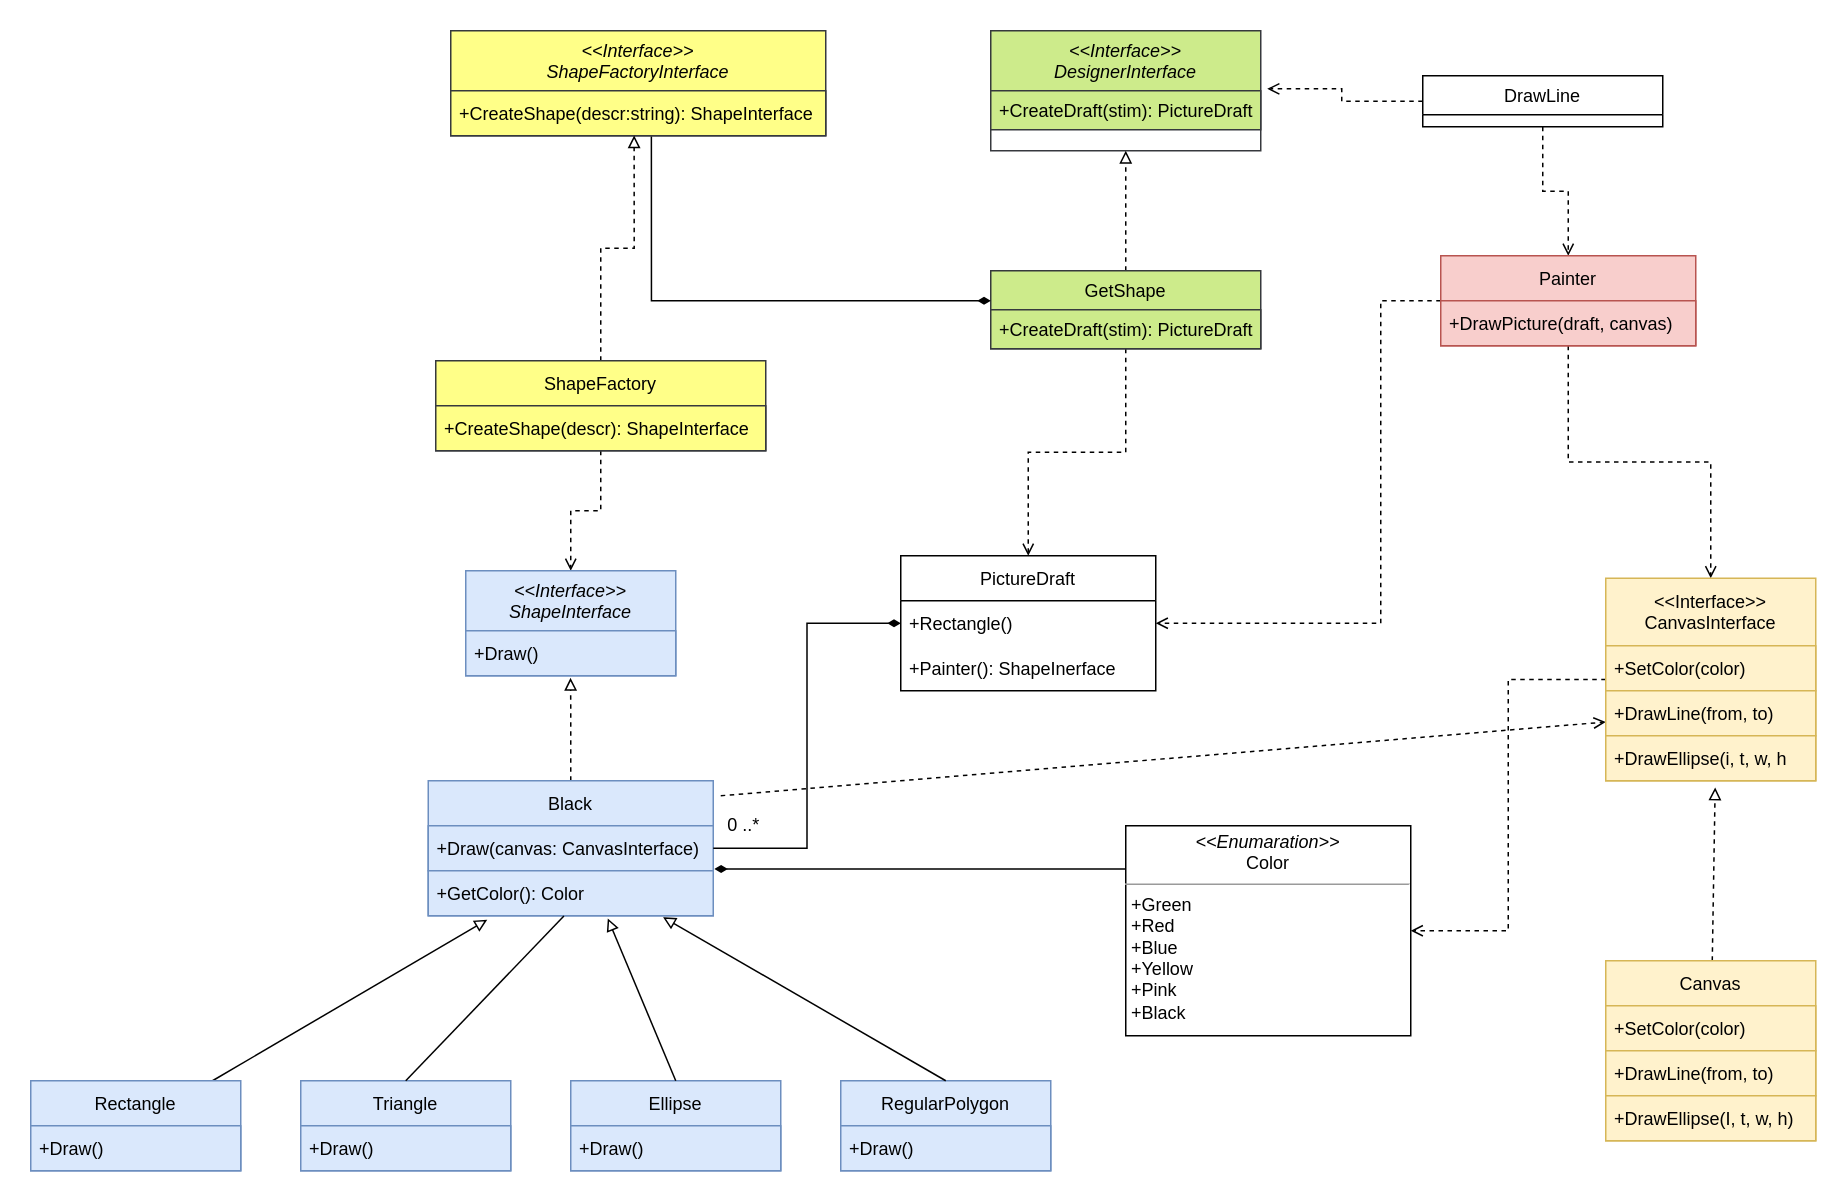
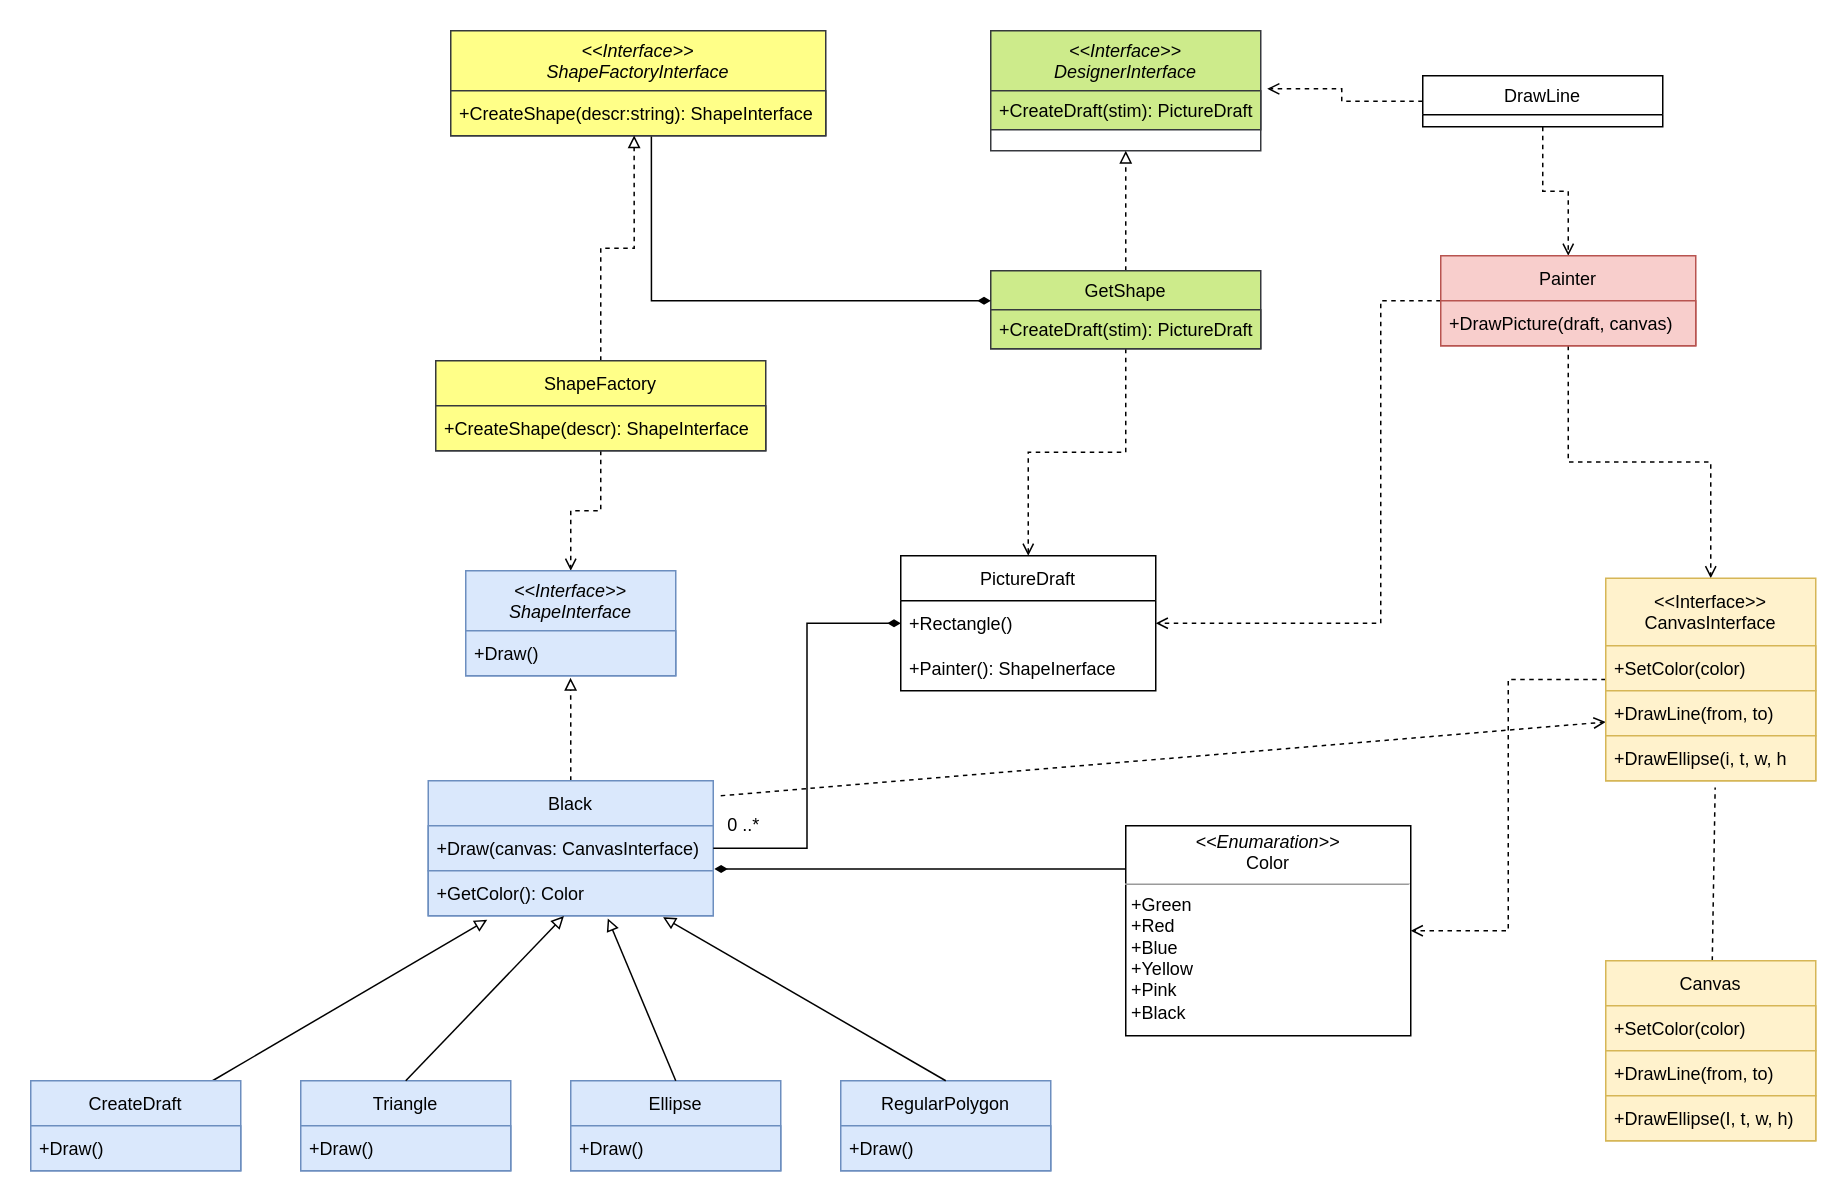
- <mxCell id="53" style="rounded=0;orthogonalLoop=1;jettySize=auto;html=1;dashed=1;fontFamily=Helvetica;fontSize=12;fontColor=default;endArrow=block;endFill=0;entryX=0.521;entryY=1.15;entryDx=0;entryDy=0;entryPerimeter=0;" edge="1" parent="1" source="54" target="52"><mxGeometry relative="1" as="geometry"><mxPoint x="1110" y="510" as="targetPoint" /></mxGeometry></mxCell>
+ <mxCell id="53" style="rounded=0;orthogonalLoop=1;jettySize=auto;html=1;dashed=1;fontFamily=Helvetica;fontSize=12;fontColor=default;endArrow=none;endFill=0;entryX=0.521;entryY=1.15;entryDx=0;entryDy=0;entryPerimeter=0;" edge="1" parent="1" source="54" target="52"><mxGeometry relative="1" as="geometry"><mxPoint x="1110" y="510" as="targetPoint" /></mxGeometry></mxCell>
- <mxCell id="34" style="rounded=0;orthogonalLoop=1;jettySize=auto;html=1;entryX=0.476;entryY=1.007;entryDx=0;entryDy=0;entryPerimeter=0;fontFamily=Helvetica;fontSize=12;fontColor=default;endArrow=none;endFill=0;exitX=0.5;exitY=0;exitDx=0;exitDy=0;" edge="1" parent="1" source="28" target="24"><mxGeometry relative="1" as="geometry"><mxPoint x="158.601" y="730" as="sourcePoint" /><mxPoint x="373.06" y="620.21" as="targetPoint" /></mxGeometry></mxCell>
+ <mxCell id="34" style="rounded=0;orthogonalLoop=1;jettySize=auto;html=1;entryX=0.476;entryY=1.007;entryDx=0;entryDy=0;entryPerimeter=0;fontFamily=Helvetica;fontSize=12;fontColor=default;endArrow=block;endFill=0;exitX=0.5;exitY=0;exitDx=0;exitDy=0;" edge="1" parent="1" source="28" target="24"><mxGeometry relative="1" as="geometry"><mxPoint x="158.601" y="730" as="sourcePoint" /><mxPoint x="373.06" y="620.21" as="targetPoint" /></mxGeometry></mxCell>
- <mxCell id="26" value="Rectangle" style="swimlane;fontStyle=0;childLayout=stackLayout;horizontal=1;startSize=30;horizontalStack=0;resizeParent=1;resizeParentMax=0;resizeLast=0;collapsible=1;marginBottom=0;rounded=0;shadow=0;fontFamily=Helvetica;fontSize=12;fillColor=#dae8fc;html=0;strokeColor=#6c8ebf;" vertex="1" parent="1"><mxGeometry x="20" y="720" width="140" height="60" as="geometry" /></mxCell>
+ <mxCell id="26" value="CreateDraft" style="swimlane;fontStyle=0;childLayout=stackLayout;horizontal=1;startSize=30;horizontalStack=0;resizeParent=1;resizeParentMax=0;resizeLast=0;collapsible=1;marginBottom=0;rounded=0;shadow=0;fontFamily=Helvetica;fontSize=12;fillColor=#dae8fc;html=0;strokeColor=#6c8ebf;" vertex="1" parent="1"><mxGeometry x="20" y="720" width="140" height="60" as="geometry" /></mxCell>
